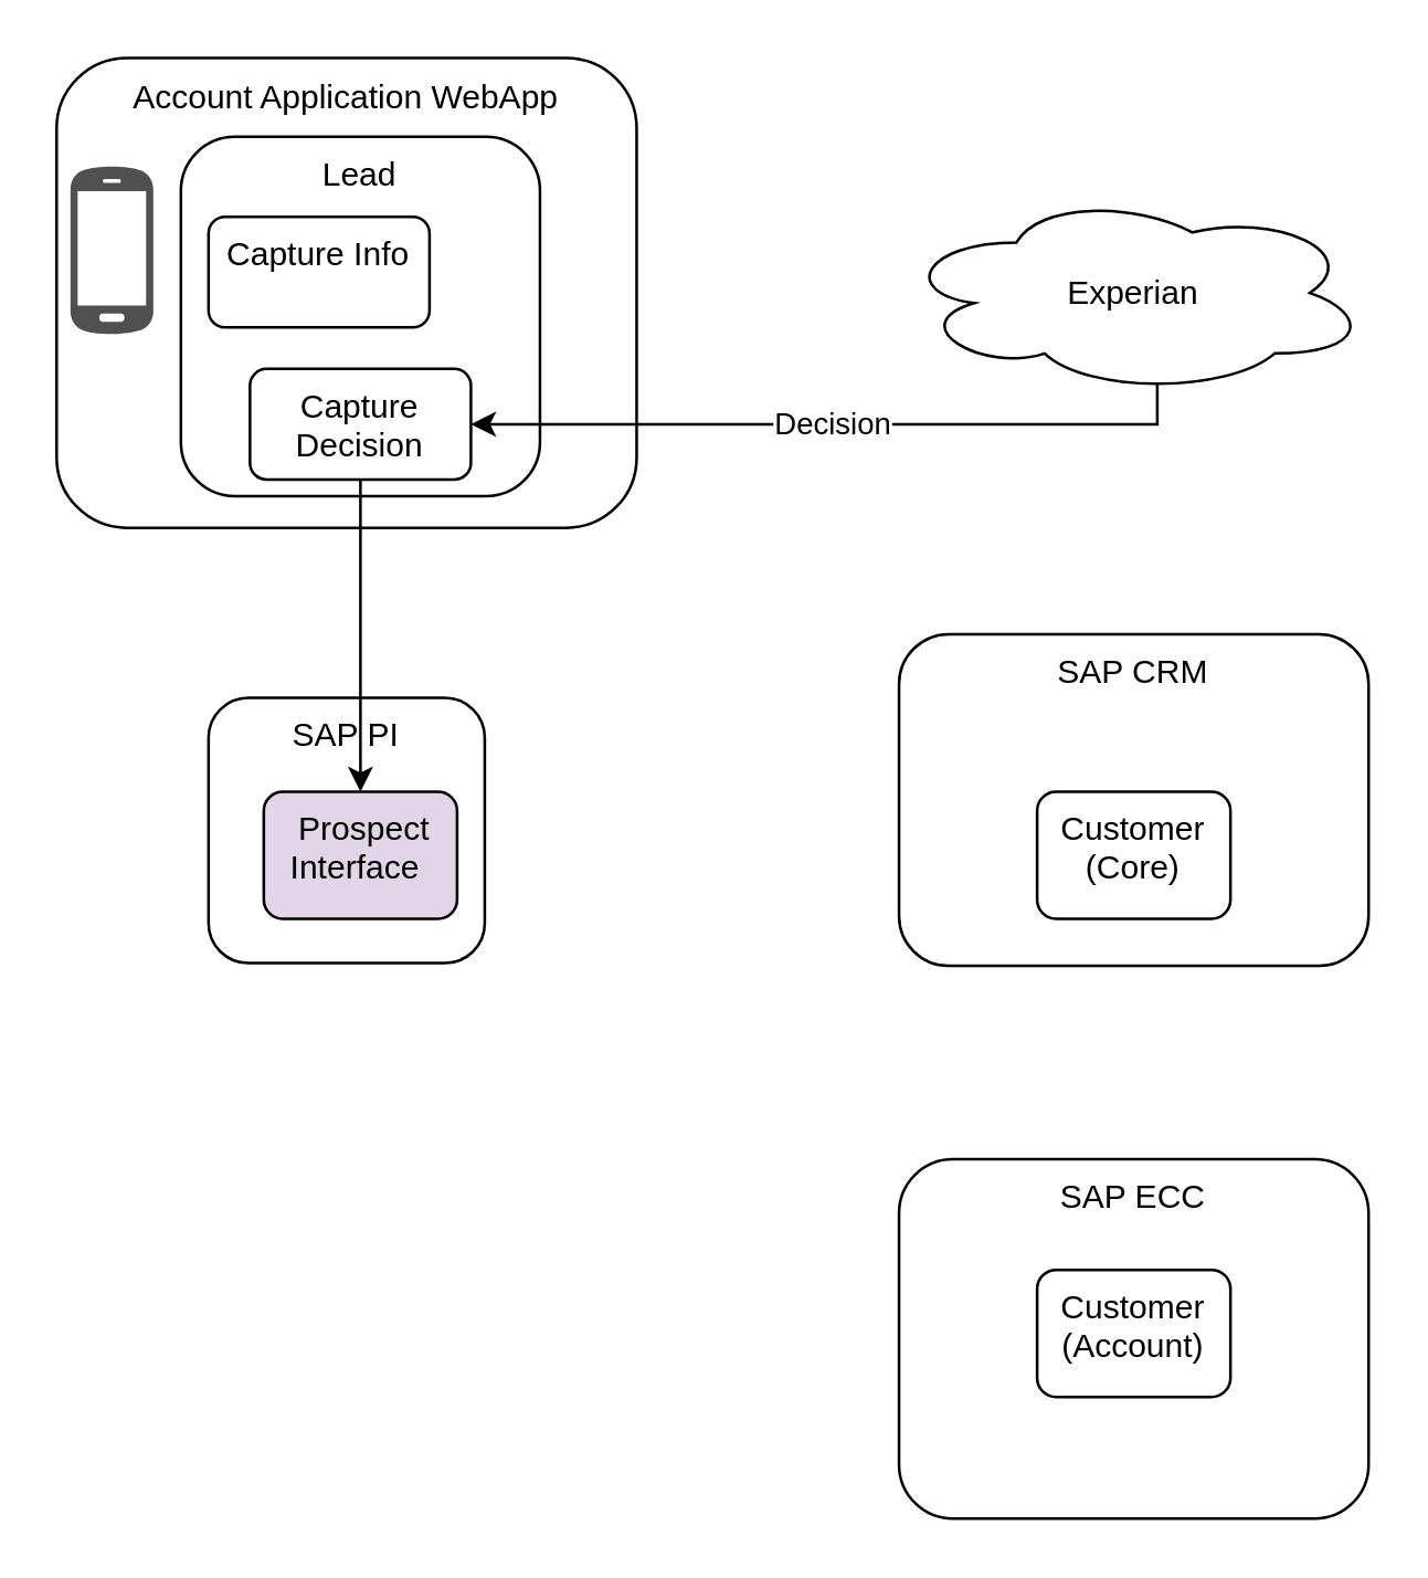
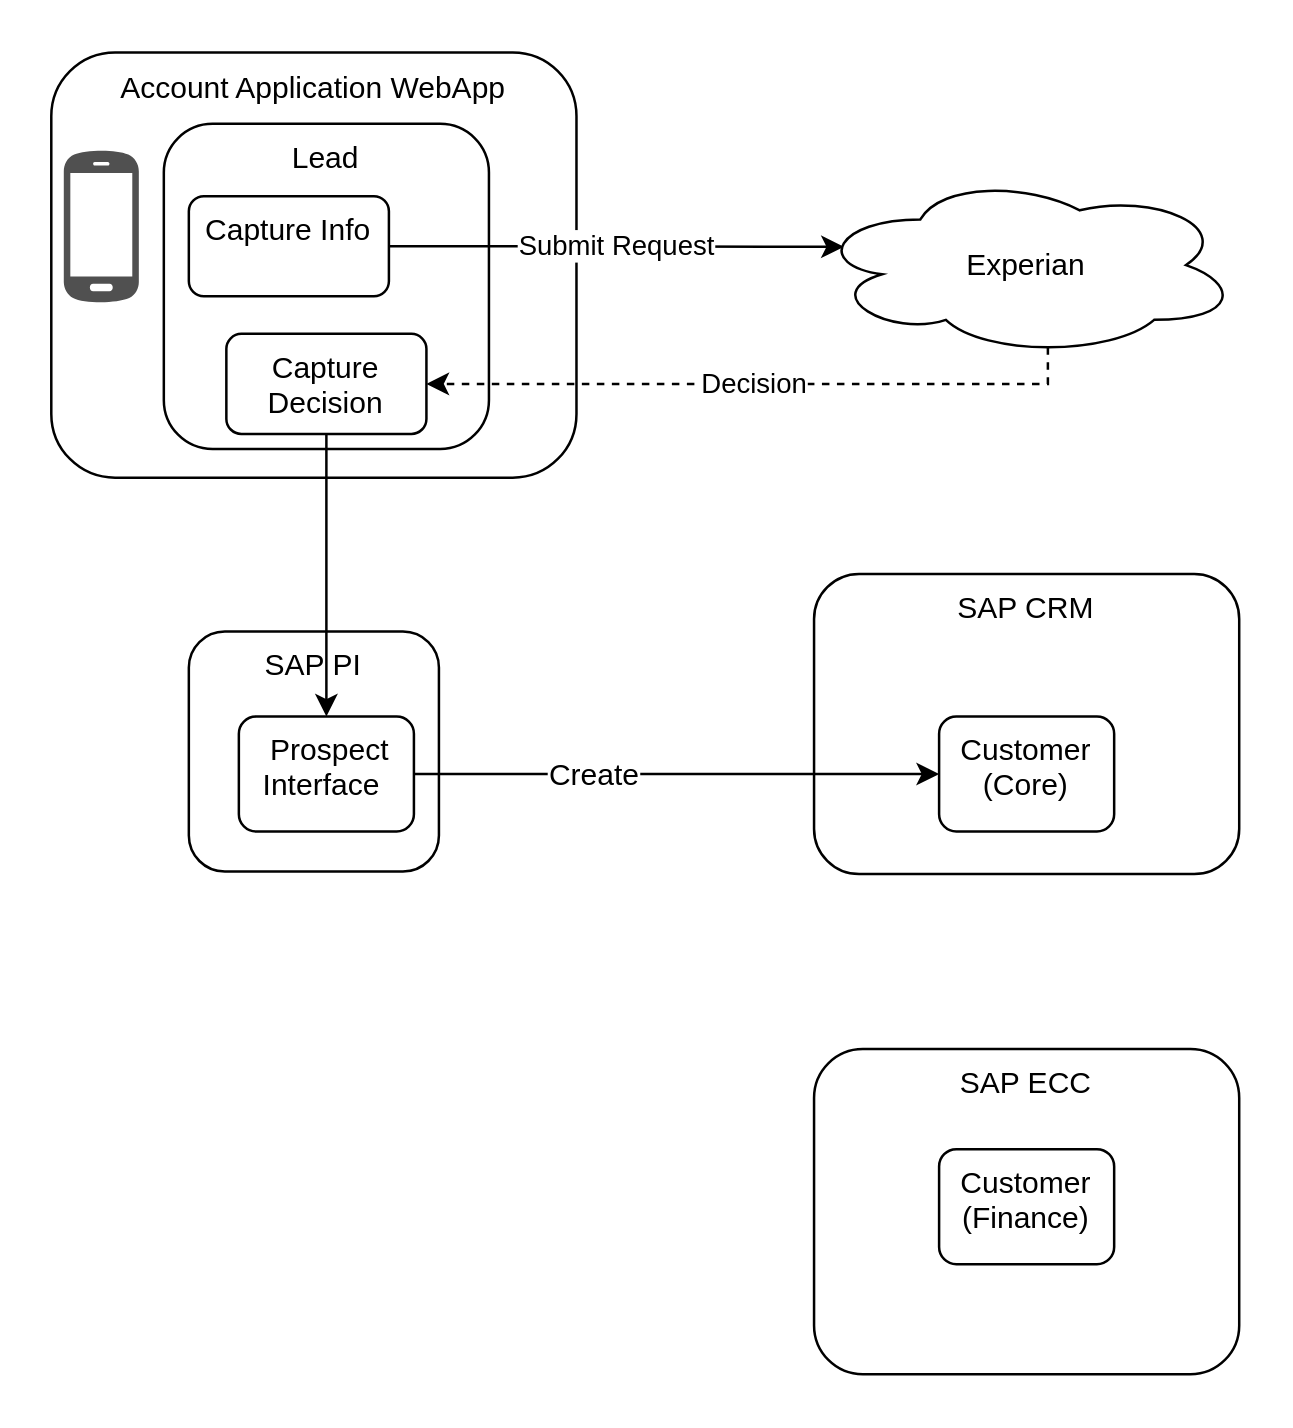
+ <mxCell id="4" value="Submit Request" style="edgeStyle=orthogonalEdgeStyle;rounded=0;orthogonalLoop=1;jettySize=auto;html=1;exitX=1;exitY=0.5;exitDx=0;exitDy=0;entryX=0.07;entryY=0.4;entryDx=0;entryDy=0;entryPerimeter=0;" parent="1" source="5" target="7" edge="1"><mxGeometry relative="1" as="geometry" /></mxCell>
- <mxCell id="6" value="Decision" style="edgeStyle=orthogonalEdgeStyle;rounded=0;orthogonalLoop=1;jettySize=auto;html=1;exitX=0.55;exitY=0.95;exitDx=0;exitDy=0;exitPerimeter=0;entryX=1;entryY=0.5;entryDx=0;entryDy=0;" parent="1" source="7" target="8" edge="1"><mxGeometry relative="1" as="geometry"><Array as="points"><mxPoint x="419" y="153" /></Array></mxGeometry></mxCell>
+ <mxCell id="6" value="Decision" style="edgeStyle=orthogonalEdgeStyle;rounded=0;orthogonalLoop=1;jettySize=auto;html=1;exitX=0.55;exitY=0.95;exitDx=0;exitDy=0;exitPerimeter=0;entryX=1;entryY=0.5;entryDx=0;entryDy=0;dashed=1;" parent="1" source="7" target="8" edge="1"><mxGeometry relative="1" as="geometry"><Array as="points"><mxPoint x="419" y="153" /></Array></mxGeometry></mxCell>
- <mxCell id="10" value="&amp;nbsp;Prospect Interface&amp;nbsp;" style="rounded=1;whiteSpace=wrap;html=1;verticalAlign=top;fillColor=#e1d5e7;" parent="1" vertex="1"><mxGeometry x="95" y="286" width="70" height="46" as="geometry" /></mxCell>
+ <mxCell id="10" value="&amp;nbsp;Prospect Interface&amp;nbsp;" style="rounded=1;whiteSpace=wrap;html=1;verticalAlign=top;" parent="1" vertex="1"><mxGeometry x="95" y="286" width="70" height="46" as="geometry" /></mxCell>
+ <mxCell id="17" style="edgeStyle=orthogonalEdgeStyle;rounded=0;orthogonalLoop=1;jettySize=auto;html=1;exitX=1;exitY=0.5;exitDx=0;exitDy=0;" parent="1" source="10" target="12" edge="1"><mxGeometry relative="1" as="geometry" /></mxCell>
+ <mxCell id="18" value="Create" style="text;html=1;resizable=0;points=[];align=center;verticalAlign=middle;labelBackgroundColor=#ffffff;" parent="17" vertex="1" connectable="0"><mxGeometry x="-0.326" relative="1" as="geometry"><mxPoint as="offset" /></mxGeometry></mxCell>
- <mxCell id="14" value="Customer&lt;br&gt;(Account)" style="rounded=1;whiteSpace=wrap;html=1;verticalAlign=top;" parent="1" vertex="1"><mxGeometry x="375" y="459" width="70" height="46" as="geometry" /></mxCell>
+ <mxCell id="14" value="Customer&lt;br&gt;(Finance)" style="rounded=1;whiteSpace=wrap;html=1;verticalAlign=top;" parent="1" vertex="1"><mxGeometry x="375" y="459" width="70" height="46" as="geometry" /></mxCell>
